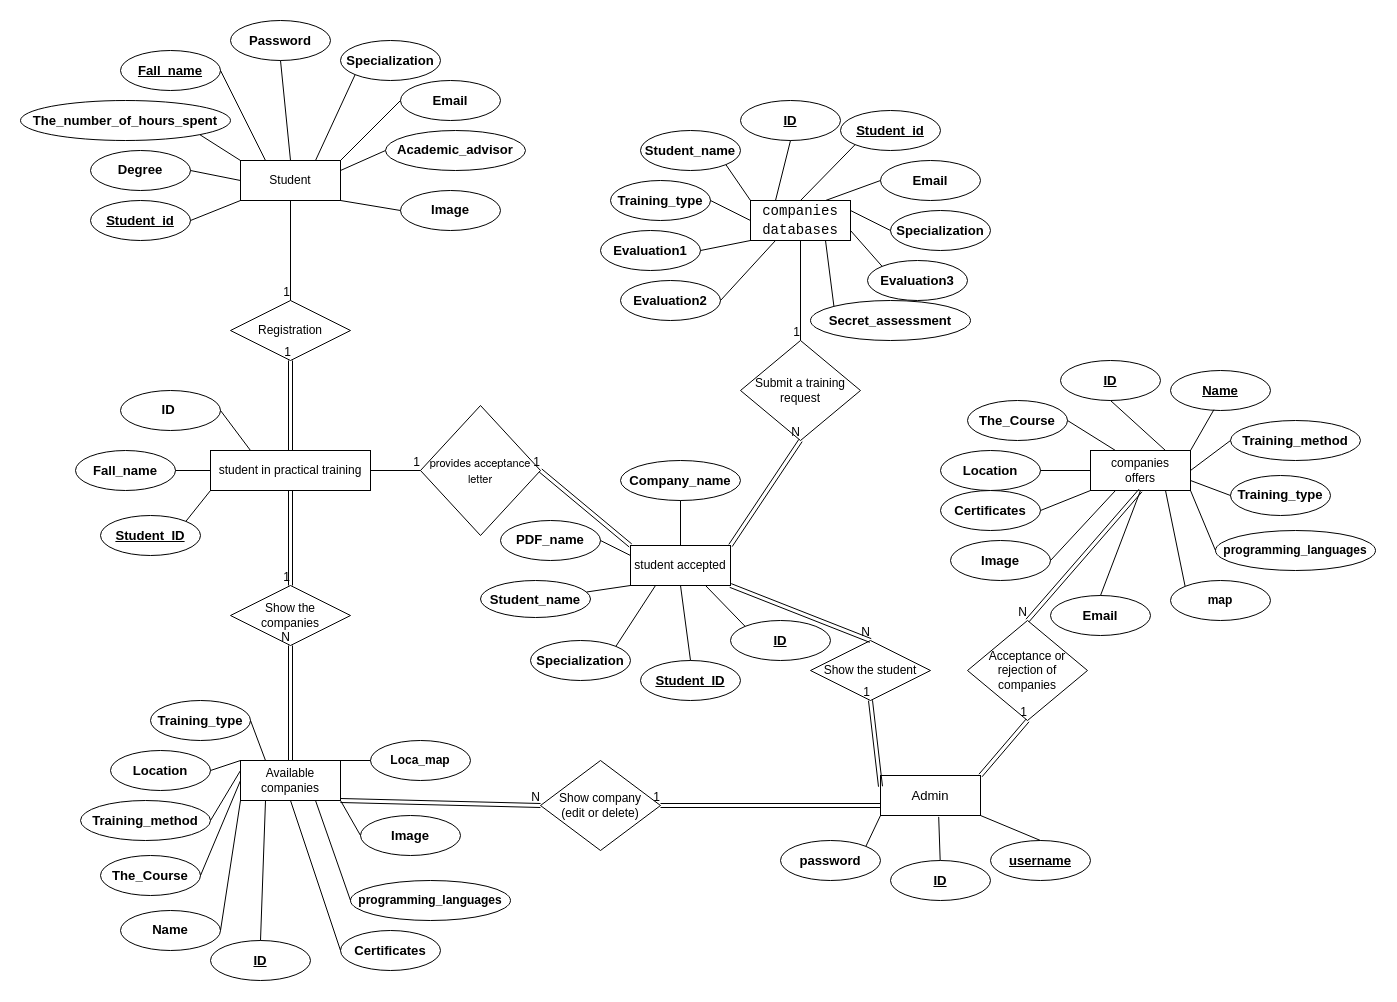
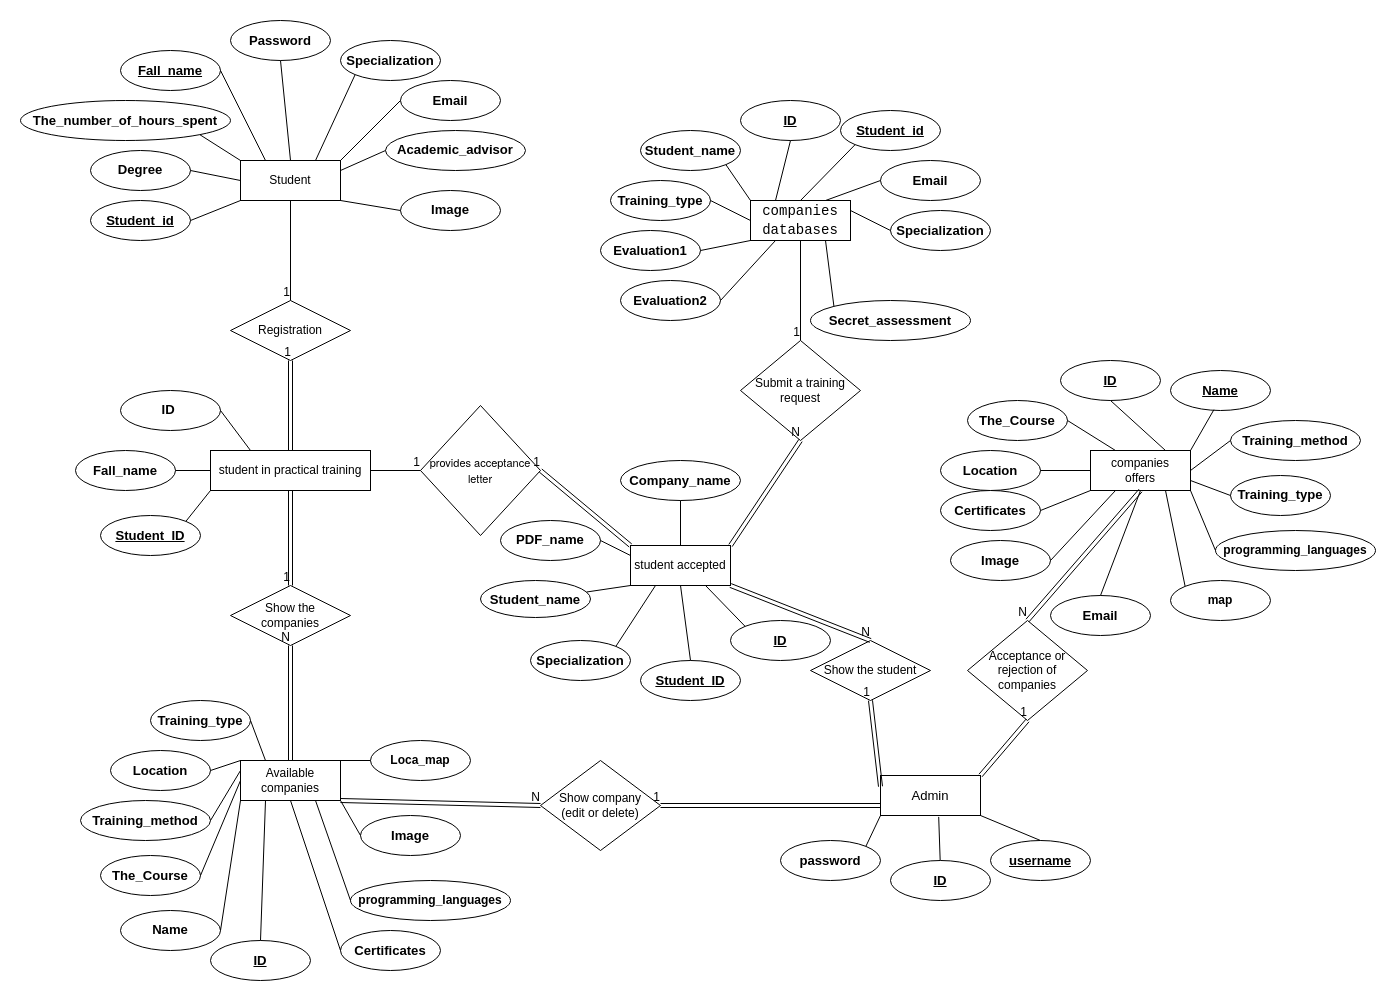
- <mxCell id="146" value="" style="endArrow=none;html=1;rounded=0;exitX=1;exitY=0.75;exitDx=0;exitDy=0;entryX=0;entryY=0;entryDx=0;entryDy=0;" parent="1" source="7" target="90" edge="1"><mxGeometry relative="1" as="geometry"><mxPoint x="1000" y="160" as="sourcePoint" /><mxPoint x="1160" y="160" as="targetPoint" /></mxGeometry></mxCell>
- <mxCell id="90" value="&lt;span style=&quot;font-family: sans-serif ; font-size: 13.12px ; font-weight: 700 ; text-align: left&quot;&gt;Evaluation3&lt;/span&gt;" style="ellipse;whiteSpace=wrap;html=1;align=center;" parent="1" vertex="1"><mxGeometry x="867" y="260" width="100" height="40" as="geometry" /></mxCell>
